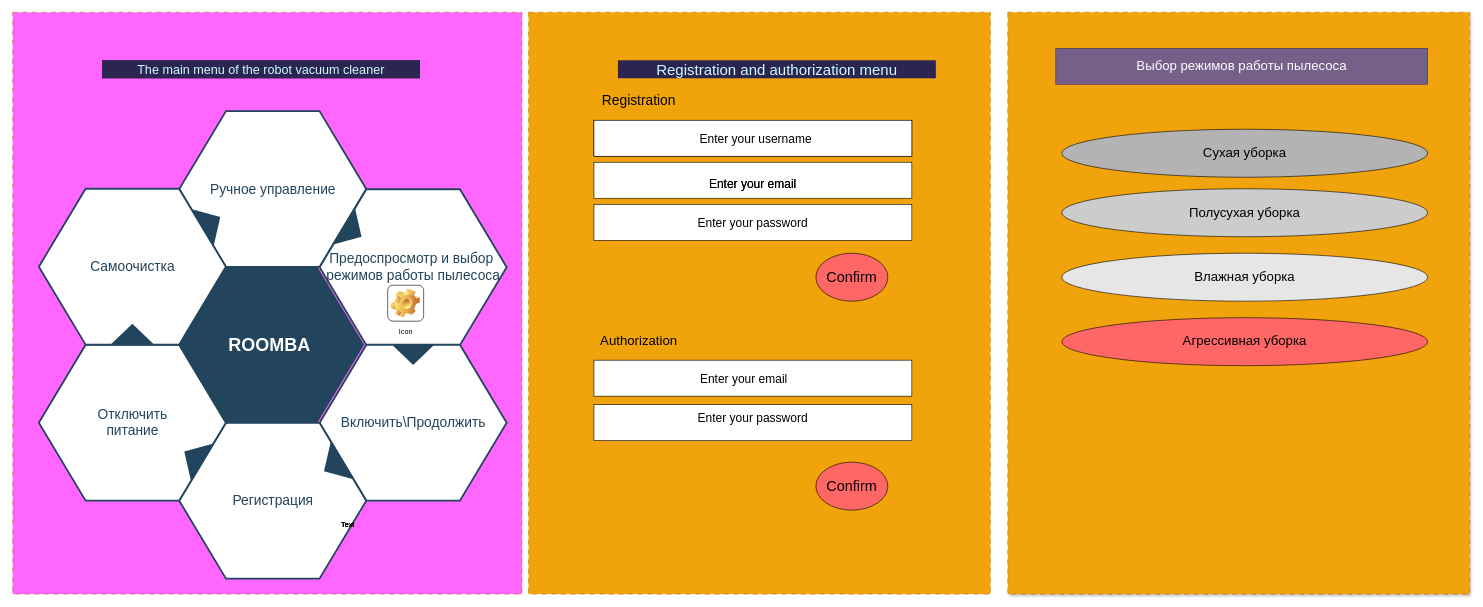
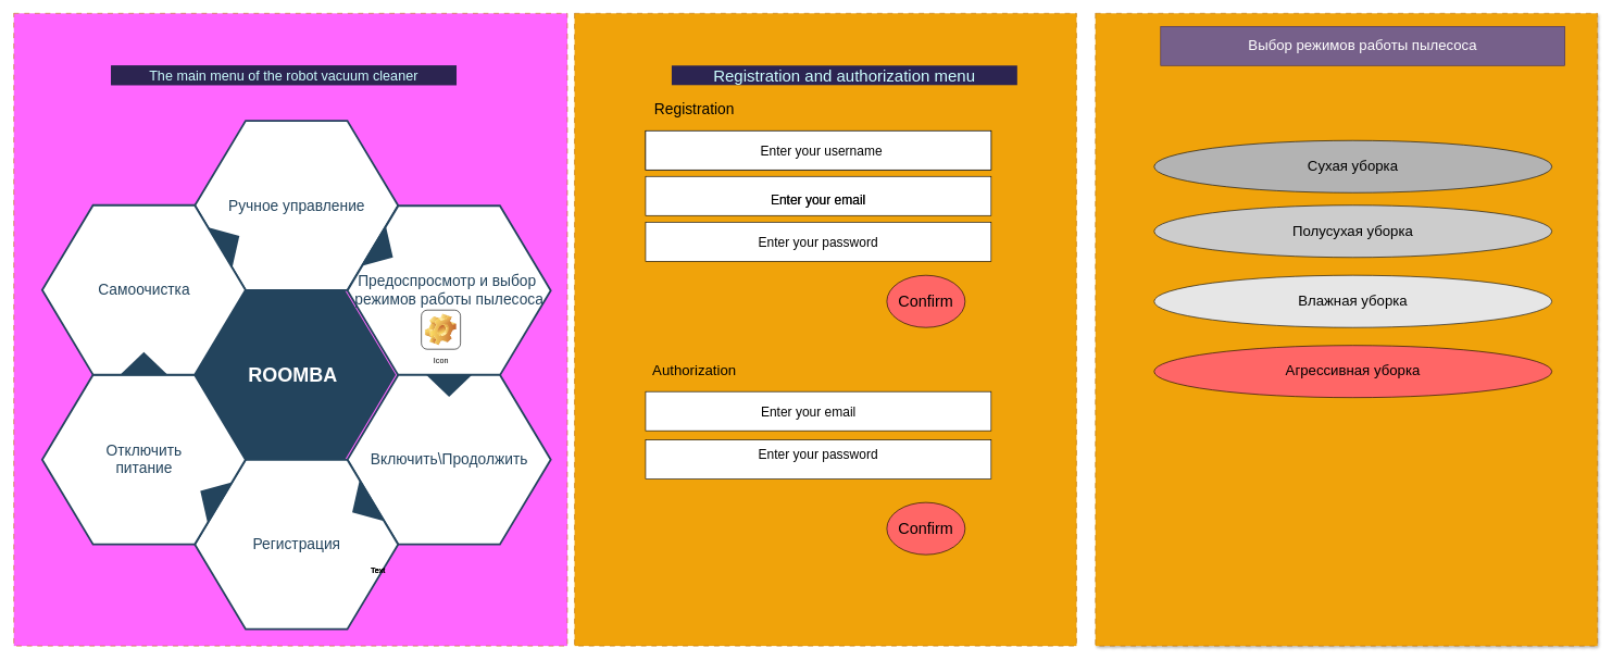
- <mxCell id="44" value="&lt;font style=&quot;font-size: 22px;&quot;&gt;Выбор режимов работы пылесоса&lt;/font&gt;" style="rounded=0;whiteSpace=wrap;html=1;fillColor=#76608a;fontColor=#ffffff;strokeColor=#432D57;" vertex="1" parent="1"><mxGeometry x="1759" y="80" width="620" height="60" as="geometry" /></mxCell>
+ <mxCell id="44" value="&lt;font style=&quot;font-size: 22px;&quot;&gt;Выбор режимов работы пылесоса&lt;/font&gt;" style="rounded=0;whiteSpace=wrap;html=1;fillColor=#76608a;fontColor=#ffffff;strokeColor=#432D57;" vertex="1" parent="1"><mxGeometry x="1779" y="40" width="620" height="60" as="geometry" /></mxCell>
